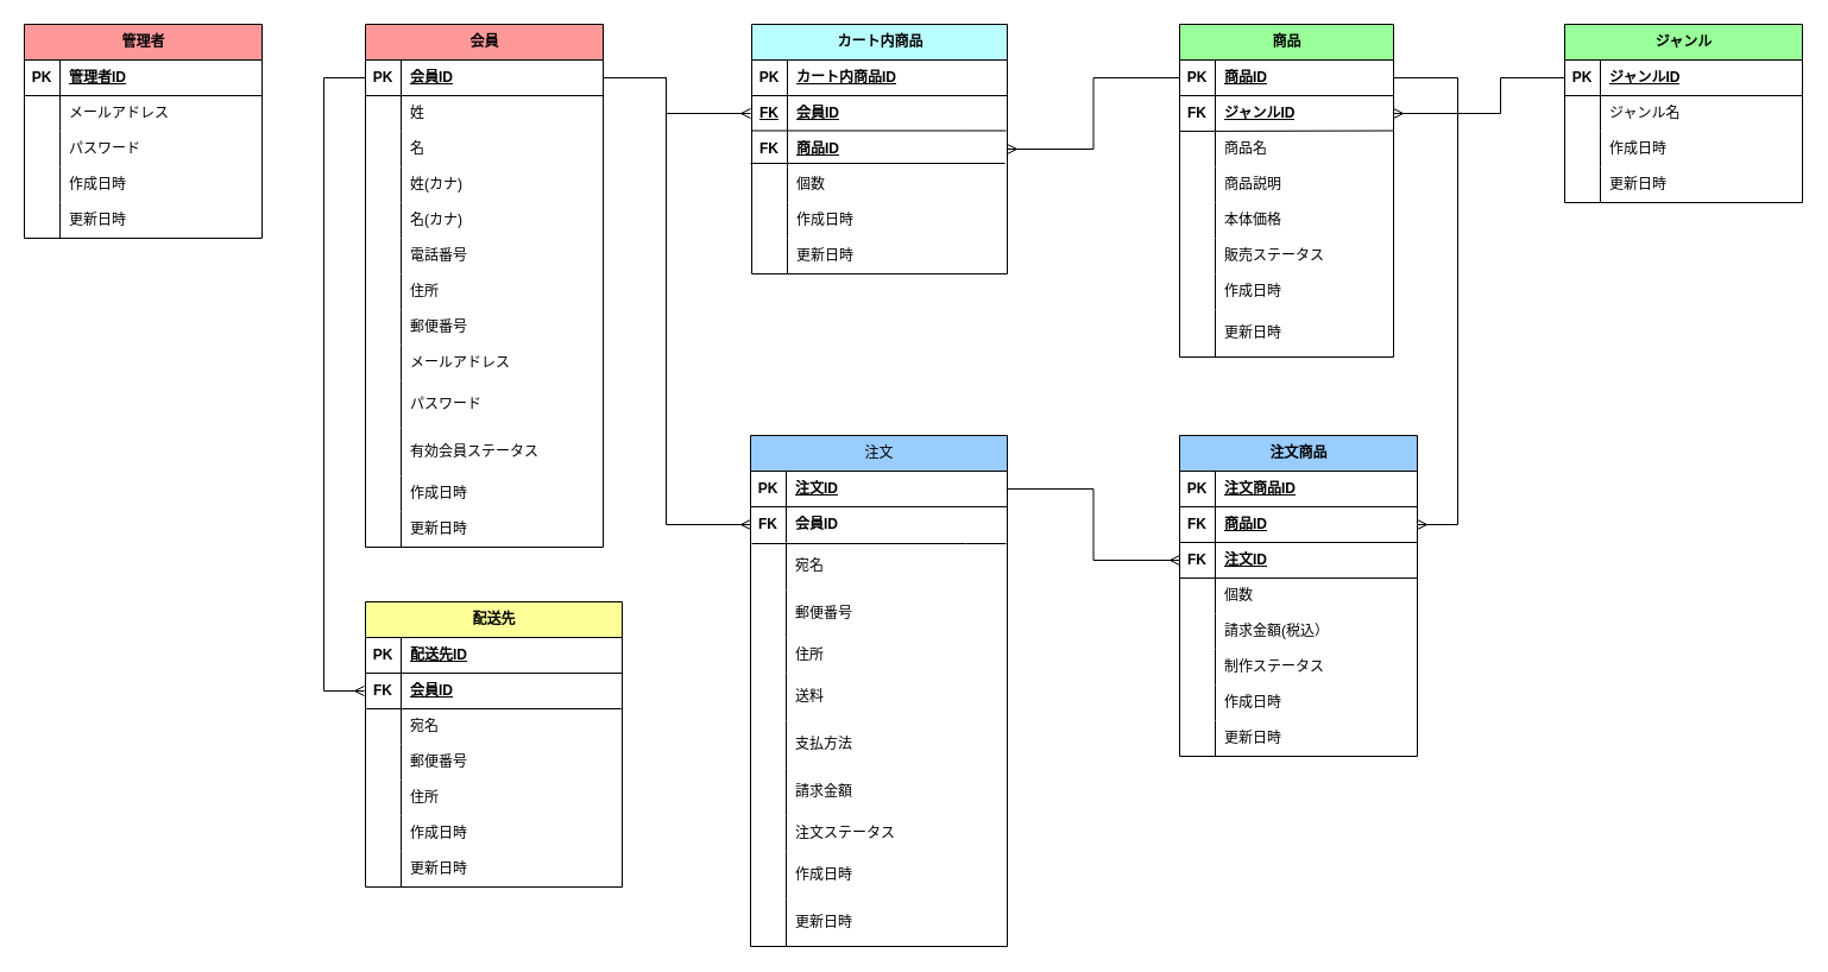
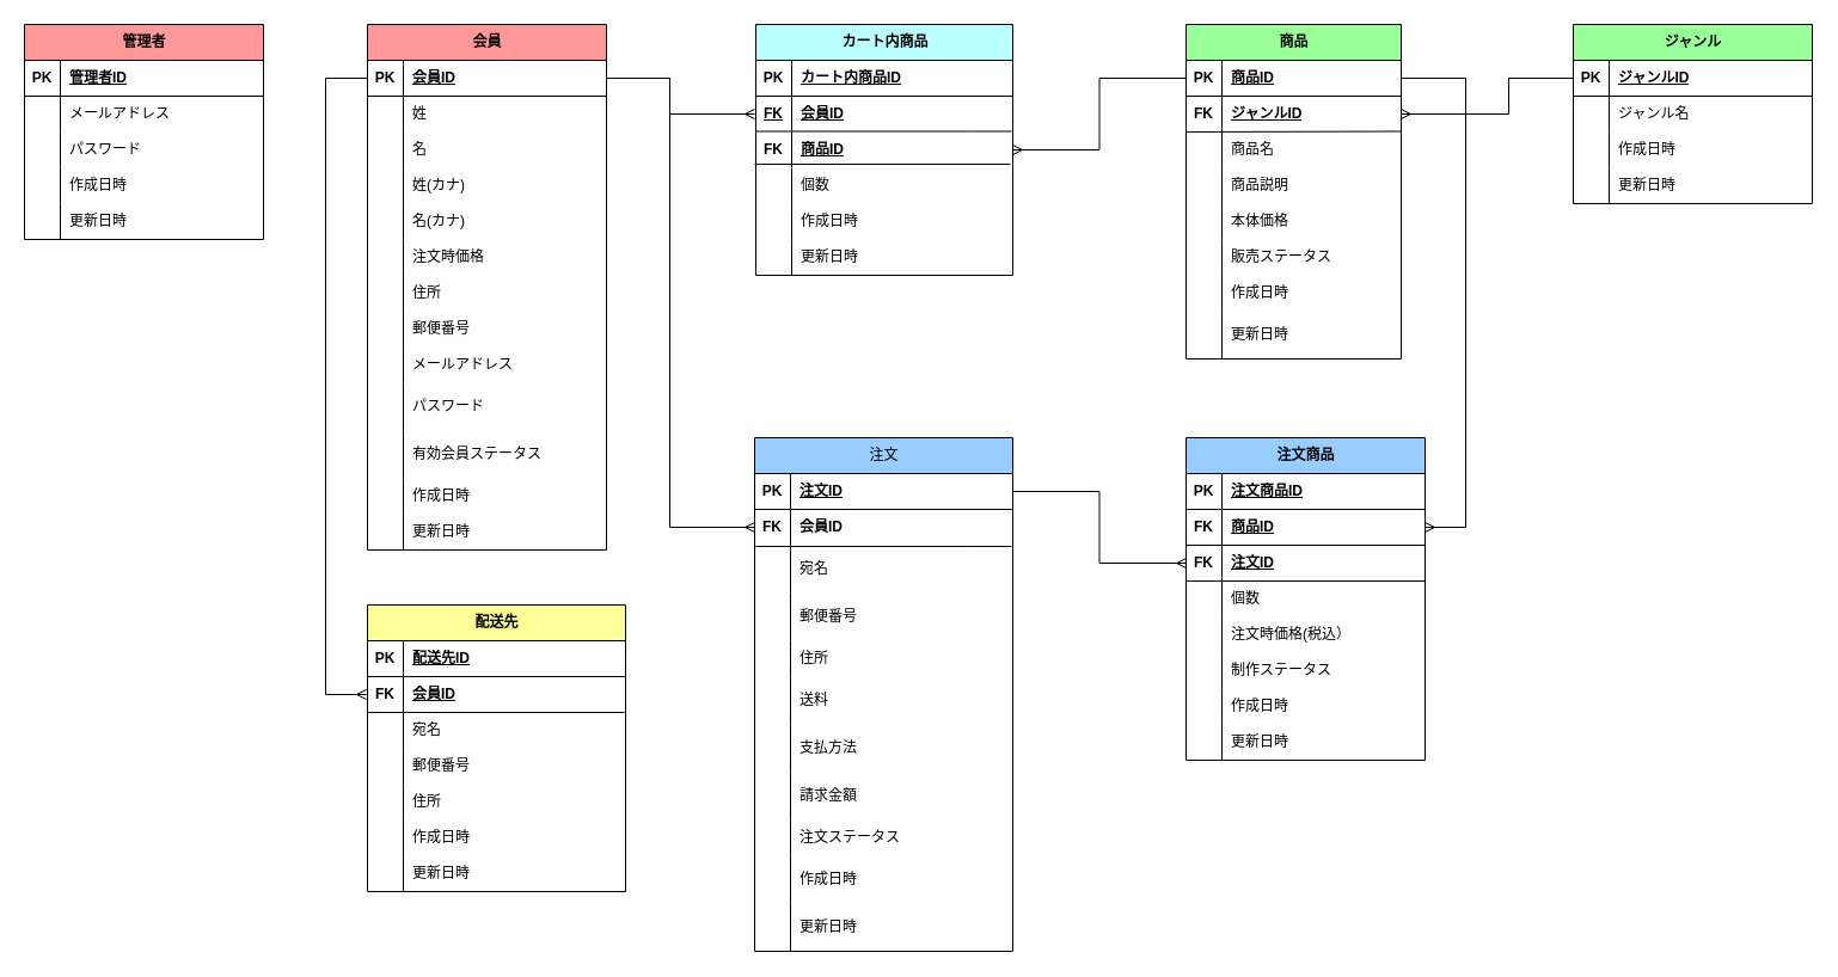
- <mxCell id="21" value="電話番号" style="shape=partialRectangle;connectable=0;fillColor=none;top=0;left=0;bottom=0;right=0;align=left;spacingLeft=6;overflow=hidden;whiteSpace=wrap;html=1;" vertex="1" parent="19"><mxGeometry x="30" width="170" height="30" as="geometry"><mxRectangle width="170" height="30" as="alternateBounds" /></mxGeometry></mxCell>
+ <mxCell id="21" value="注文時価格" style="shape=partialRectangle;connectable=0;fillColor=none;top=0;left=0;bottom=0;right=0;align=left;spacingLeft=6;overflow=hidden;whiteSpace=wrap;html=1;" vertex="1" parent="19"><mxGeometry x="30" width="170" height="30" as="geometry"><mxRectangle width="170" height="30" as="alternateBounds" /></mxGeometry></mxCell>
- <mxCell id="175" value="請求金額(税込）" style="shape=partialRectangle;connectable=0;fillColor=none;top=0;left=0;bottom=0;right=0;align=left;spacingLeft=6;overflow=hidden;whiteSpace=wrap;html=1;" vertex="1" parent="173"><mxGeometry x="30" width="170" height="30" as="geometry"><mxRectangle width="170" height="30" as="alternateBounds" /></mxGeometry></mxCell>
+ <mxCell id="175" value="注文時価格(税込）" style="shape=partialRectangle;connectable=0;fillColor=none;top=0;left=0;bottom=0;right=0;align=left;spacingLeft=6;overflow=hidden;whiteSpace=wrap;html=1;" vertex="1" parent="173"><mxGeometry x="30" width="170" height="30" as="geometry"><mxRectangle width="170" height="30" as="alternateBounds" /></mxGeometry></mxCell>
